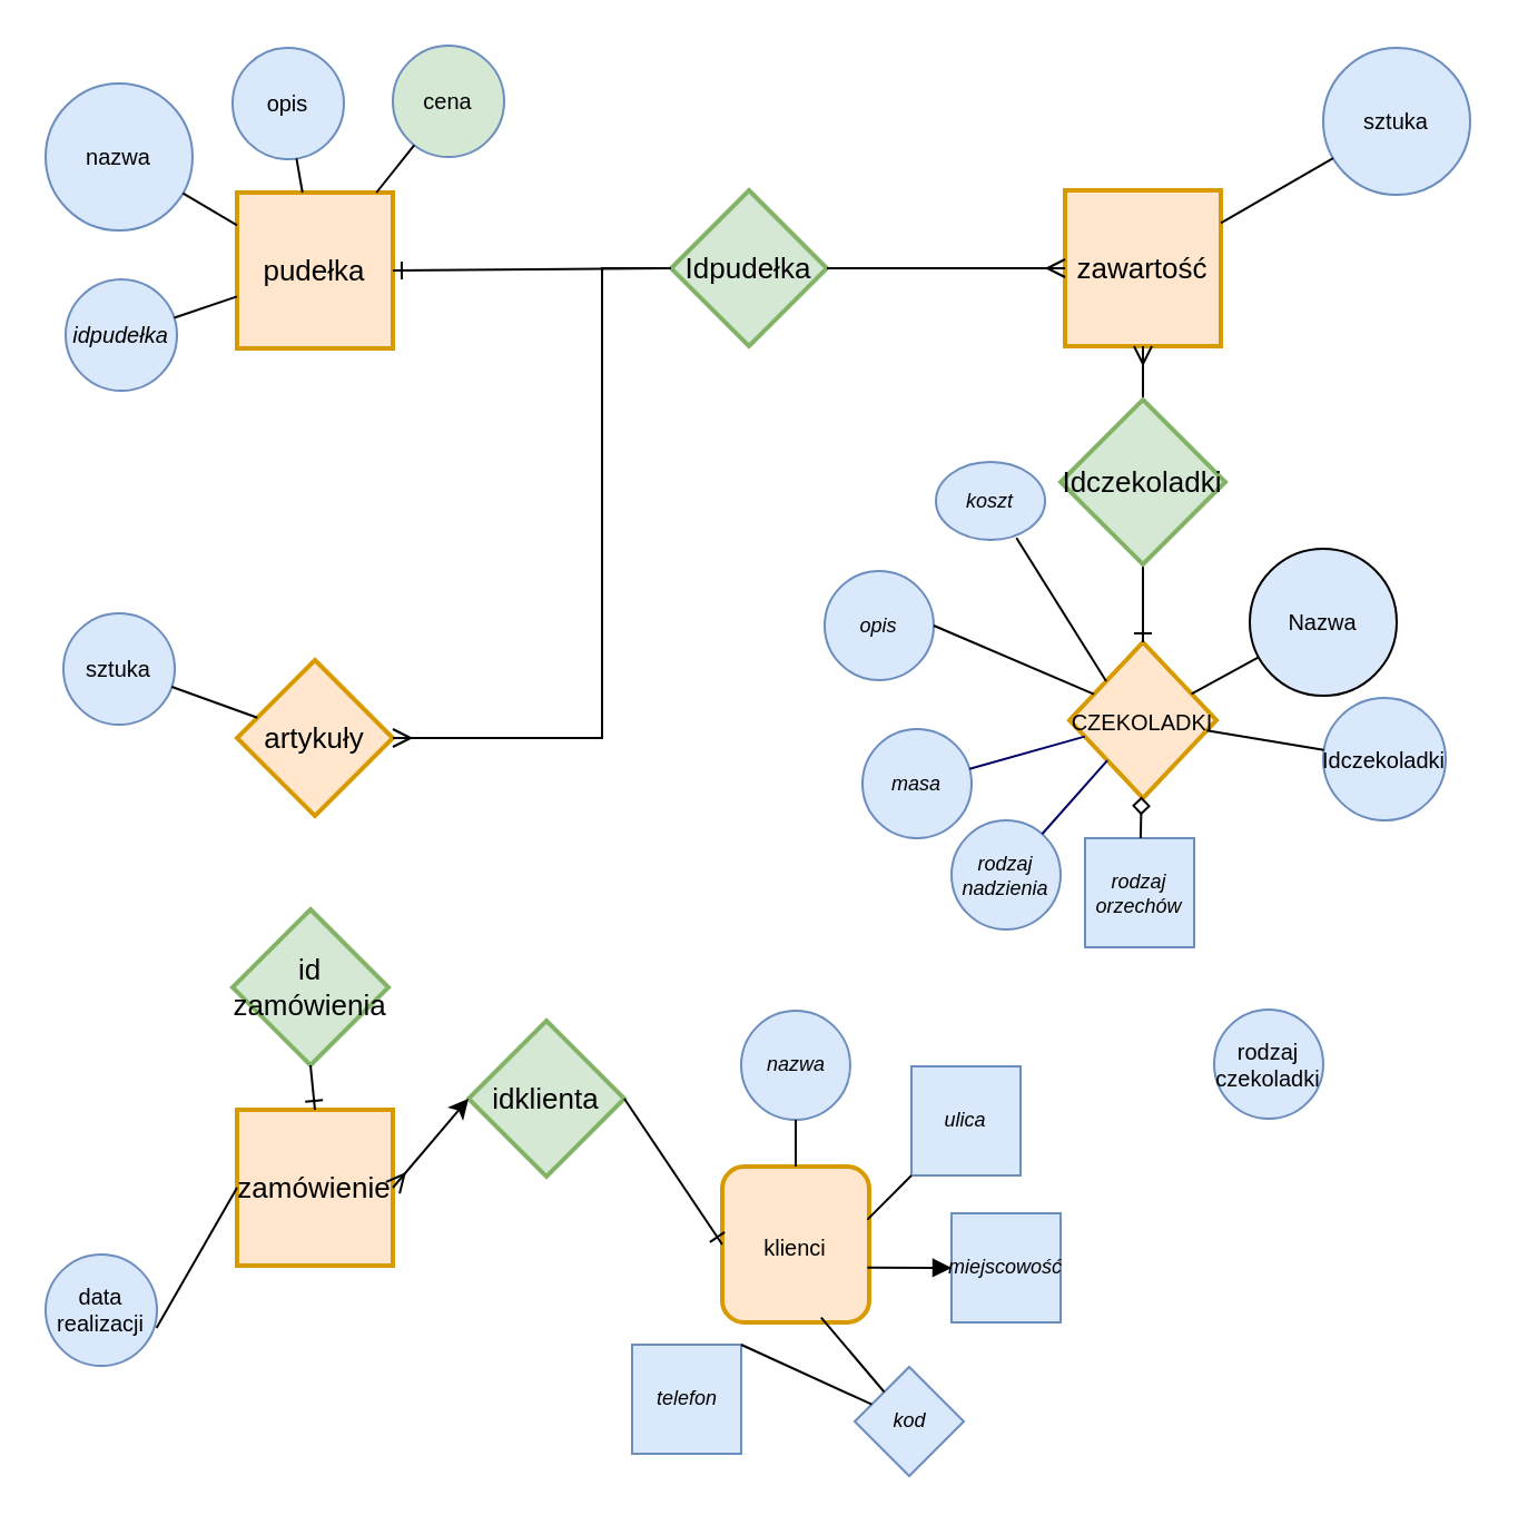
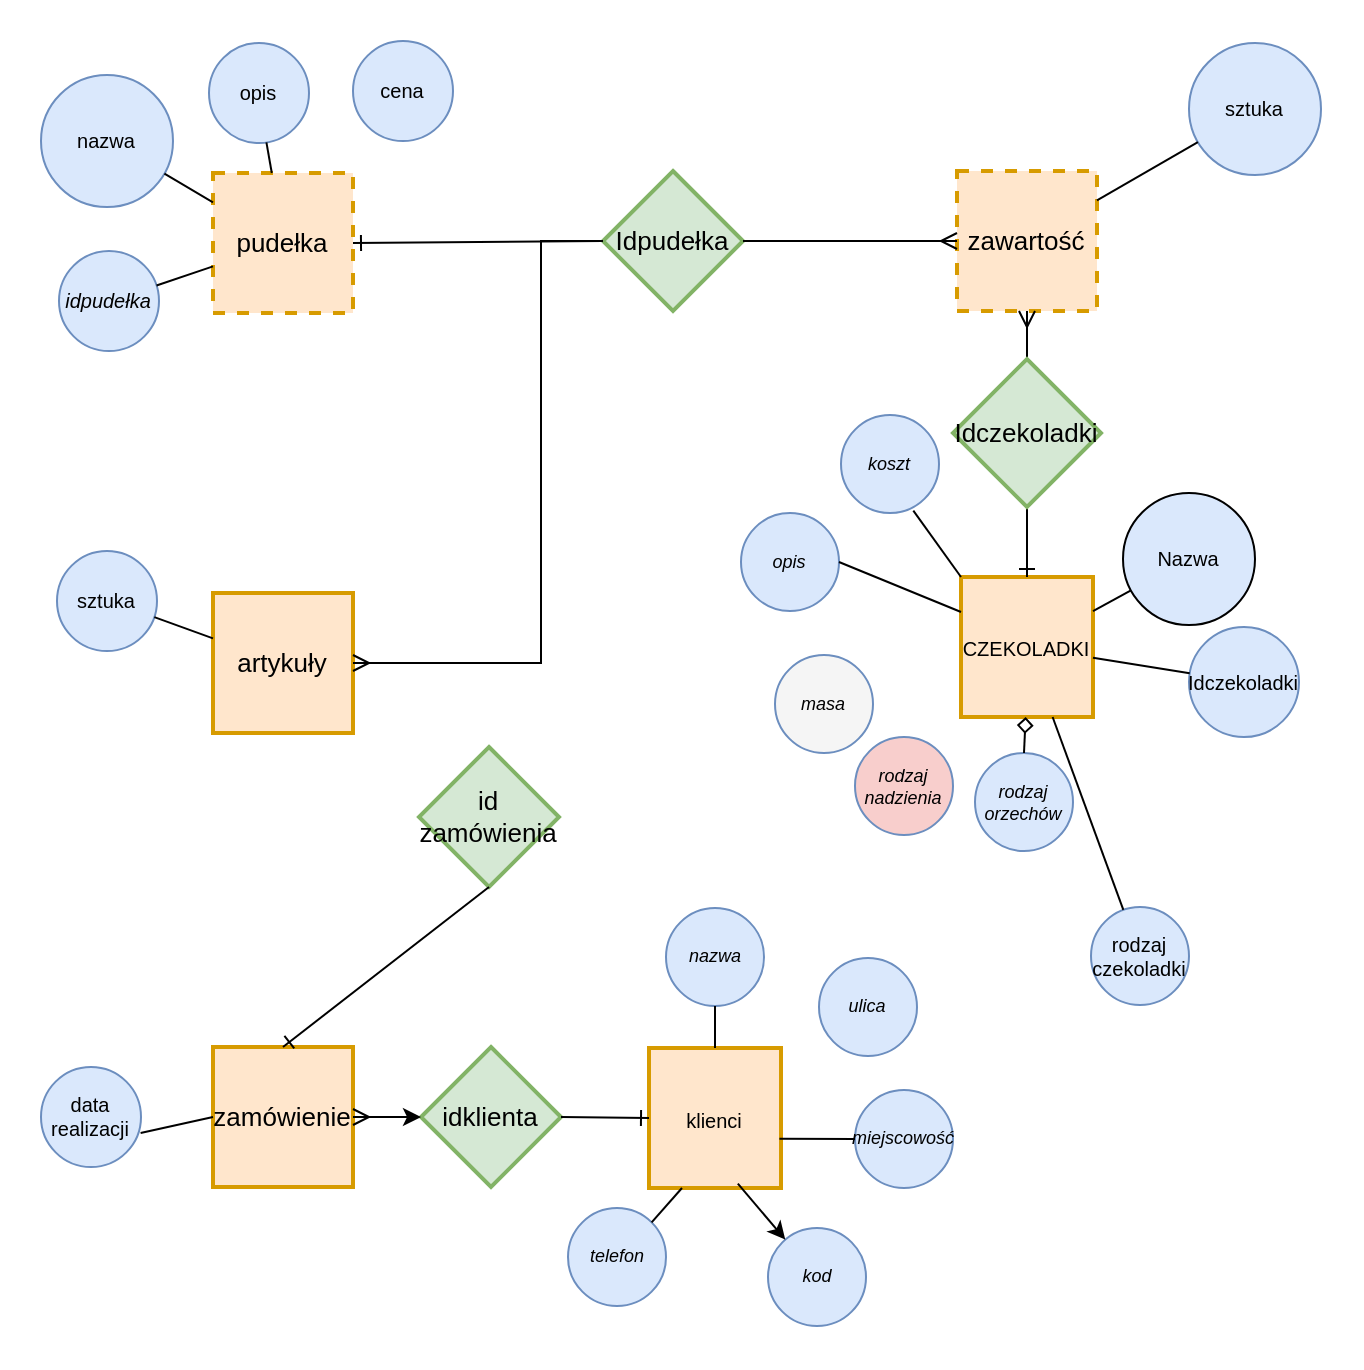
- <mxCell id="29" value="cena" style="ellipse;whiteSpace=wrap;html=1;aspect=fixed;fontSize=10;fillColor=#d5e8d4;strokeColor=#6c8ebf;" parent="1" vertex="1"><mxGeometry x="176" y="20" width="50" height="50" as="geometry" /></mxCell>
+ <mxCell id="29" value="cena" style="ellipse;whiteSpace=wrap;html=1;aspect=fixed;fontSize=10;fillColor=#dae8fc;strokeColor=#6c8ebf;" parent="1" vertex="1"><mxGeometry x="176" y="20" width="50" height="50" as="geometry" /></mxCell>
- <mxCell id="30" style="rounded=0;html=1;startArrow=none;startFill=0;endArrow=none;endFill=0;jettySize=auto;orthogonalLoop=1;fontSize=10;" parent="1" source="29" target="2" edge="1"><mxGeometry relative="1" as="geometry" /></mxCell>
- <mxCell id="6" value="zawartość" style="strokeWidth=2;whiteSpace=wrap;html=1;align=center;fontSize=13;fontFamily=Helvetica;fontColor=#000000;strokeColor=#d79b00;fillColor=#ffe6cc;" parent="1" vertex="1"><mxGeometry x="478" y="85" width="70" height="70" as="geometry" /></mxCell>
+ <mxCell id="6" value="zawartość" style="strokeWidth=2;whiteSpace=wrap;html=1;align=center;fontSize=13;fontFamily=Helvetica;fontColor=#000000;strokeColor=#d79b00;fillColor=#ffe6cc;dashed=1;" parent="1" vertex="1"><mxGeometry x="478" y="85" width="70" height="70" as="geometry" /></mxCell>
- <mxCell id="2" value="pudełka" style="strokeWidth=2;whiteSpace=wrap;html=1;align=center;fontSize=13;fontFamily=Helvetica;fontColor=#000000;strokeColor=#d79b00;fillColor=#ffe6cc;" parent="1" vertex="1"><mxGeometry x="106" y="86" width="70" height="70" as="geometry" /></mxCell>
+ <mxCell id="2" value="pudełka" style="strokeWidth=2;whiteSpace=wrap;html=1;align=center;fontSize=13;fontFamily=Helvetica;fontColor=#000000;strokeColor=#d79b00;fillColor=#ffe6cc;dashed=1;" parent="1" vertex="1"><mxGeometry x="106" y="86" width="70" height="70" as="geometry" /></mxCell>
- <mxCell id="36" value="&lt;i&gt;koszt&lt;/i&gt;" style="ellipse;whiteSpace=wrap;html=1;aspect=fixed;fontSize=9;fillColor=#dae8fc;strokeColor=#6c8ebf;" parent="1" vertex="1"><mxGeometry x="420" y="207" width="49" height="35" as="geometry" /></mxCell>
+ <mxCell id="36" value="&lt;i&gt;koszt&lt;/i&gt;" style="ellipse;whiteSpace=wrap;html=1;aspect=fixed;fontSize=9;fillColor=#dae8fc;strokeColor=#6c8ebf;" parent="1" vertex="1"><mxGeometry x="420" y="207" width="49" height="49" as="geometry" /></mxCell>
- <mxCell id="7" value="&lt;font style=&quot;font-size: 10px;&quot;&gt;CZEKOLADKI&lt;/font&gt;" style="rhombus;strokeWidth=2;whiteSpace=wrap;html=1;align=center;fontSize=13;fontFamily=Helvetica;fontColor=#000000;strokeColor=#d79b00;fillColor=#ffe6cc;" parent="1" vertex="1"><mxGeometry x="480" y="288" width="66" height="70" as="geometry" /></mxCell>
+ <mxCell id="7" value="&lt;font style=&quot;font-size: 10px;&quot;&gt;CZEKOLADKI&lt;/font&gt;" style="strokeWidth=2;whiteSpace=wrap;html=1;align=center;fontSize=13;fontFamily=Helvetica;fontColor=#000000;strokeColor=#d79b00;fillColor=#ffe6cc;" parent="1" vertex="1"><mxGeometry x="480" y="288" width="66" height="70" as="geometry" /></mxCell>
- <mxCell id="8" value="artykuły" style="rhombus;strokeWidth=2;whiteSpace=wrap;html=1;align=center;fontSize=13;fontFamily=Helvetica;fontColor=#000000;strokeColor=#d79b00;fillColor=#ffe6cc;" parent="1" vertex="1"><mxGeometry x="106" y="296" width="70" height="70" as="geometry" /></mxCell>
+ <mxCell id="8" value="artykuły" style="strokeWidth=2;whiteSpace=wrap;html=1;align=center;fontSize=13;fontFamily=Helvetica;fontColor=#000000;strokeColor=#d79b00;fillColor=#ffe6cc;" parent="1" vertex="1"><mxGeometry x="106" y="296" width="70" height="70" as="geometry" /></mxCell>
- <mxCell id="34" style="edgeStyle=none;rounded=0;html=1;startArrow=none;startFill=0;endArrow=none;endFill=0;jettySize=auto;orthogonalLoop=1;strokeColor=#000066;fontSize=13;" parent="1" source="33" target="7" edge="1"><mxGeometry relative="1" as="geometry" /></mxCell>
- <mxCell id="33" value="&lt;i&gt;masa&lt;/i&gt;" style="ellipse;whiteSpace=wrap;html=1;aspect=fixed;fontSize=9;fillColor=#dae8fc;strokeColor=#6c8ebf;" parent="1" vertex="1"><mxGeometry x="387" y="327" width="49" height="49" as="geometry" /></mxCell>
+ <mxCell id="33" value="&lt;i&gt;masa&lt;/i&gt;" style="ellipse;whiteSpace=wrap;html=1;aspect=fixed;fontSize=9;fillColor=#f5f5f5;strokeColor=#6c8ebf;" parent="1" vertex="1"><mxGeometry x="387" y="327" width="49" height="49" as="geometry" /></mxCell>
- <mxCell id="32" style="rounded=0;html=1;startArrow=none;startFill=0;endArrow=none;endFill=0;jettySize=auto;orthogonalLoop=1;strokeColor=#000066;fontSize=13;" parent="1" source="31" target="7" edge="1"><mxGeometry relative="1" as="geometry" /></mxCell>
- <mxCell id="31" value="&lt;i&gt;rodzaj nadzienia&lt;/i&gt;" style="ellipse;whiteSpace=wrap;html=1;aspect=fixed;fontSize=9;fillColor=#dae8fc;strokeColor=#6c8ebf;" parent="1" vertex="1"><mxGeometry x="427" y="368" width="49" height="49" as="geometry" /></mxCell>
+ <mxCell id="31" value="&lt;i&gt;rodzaj nadzienia&lt;/i&gt;" style="ellipse;whiteSpace=wrap;html=1;aspect=fixed;fontSize=9;fillColor=#f8cecc;strokeColor=#6c8ebf;" parent="1" vertex="1"><mxGeometry x="427" y="368" width="49" height="49" as="geometry" /></mxCell>
- <mxCell id="24" value="&lt;i&gt;rodzaj orzechów&lt;/i&gt;" style="whiteSpace=wrap;html=1;aspect=fixed;fontSize=9;fillColor=#dae8fc;strokeColor=#6c8ebf;rounded=0;" parent="1" vertex="1"><mxGeometry x="487" y="376" width="49" height="49" as="geometry" /></mxCell>
+ <mxCell id="24" value="&lt;i&gt;rodzaj orzechów&lt;/i&gt;" style="ellipse;whiteSpace=wrap;html=1;aspect=fixed;fontSize=9;fillColor=#dae8fc;strokeColor=#6c8ebf;" parent="1" vertex="1"><mxGeometry x="487" y="376" width="49" height="49" as="geometry" /></mxCell>
+ <mxCell id="27" style="edgeStyle=none;rounded=0;html=1;startArrow=none;startFill=0;endArrow=none;endFill=0;jettySize=auto;orthogonalLoop=1;fontSize=10;" parent="1" source="23" target="7" edge="1"><mxGeometry relative="1" as="geometry" /></mxCell>
- <mxCell id="40" value="id zamówienia" style="shape=rhombus;strokeWidth=2;fontSize=13;perimeter=rhombusPerimeter;whiteSpace=wrap;html=1;align=center;fillColor=#d5e8d4;strokeColor=#82b366;" parent="1" vertex="1"><mxGeometry x="104" y="408" width="70" height="70" as="geometry" /></mxCell>
+ <mxCell id="40" value="id zamówienia" style="shape=rhombus;strokeWidth=2;fontSize=13;perimeter=rhombusPerimeter;whiteSpace=wrap;html=1;align=center;fillColor=#d5e8d4;strokeColor=#82b366;" parent="1" vertex="1"><mxGeometry x="209" y="373" width="70" height="70" as="geometry" /></mxCell>
- <mxCell id="44" value="idklienta" style="shape=rhombus;strokeWidth=2;fontSize=13;perimeter=rhombusPerimeter;whiteSpace=wrap;html=1;align=center;fillColor=#d5e8d4;strokeColor=#82b366;" parent="1" vertex="1"><mxGeometry x="210" y="458" width="70" height="70" as="geometry" /></mxCell>
+ <mxCell id="44" value="idklienta" style="shape=rhombus;strokeWidth=2;fontSize=13;perimeter=rhombusPerimeter;whiteSpace=wrap;html=1;align=center;fillColor=#d5e8d4;strokeColor=#82b366;" parent="1" vertex="1"><mxGeometry x="210" y="523" width="70" height="70" as="geometry" /></mxCell>
- <mxCell id="48" value="&lt;i&gt;ulica&lt;/i&gt;" style="whiteSpace=wrap;html=1;aspect=fixed;fontSize=9;fillColor=#dae8fc;strokeColor=#6c8ebf;rounded=0;" parent="1" vertex="1"><mxGeometry x="409" y="478.5" width="49" height="49" as="geometry" /></mxCell>
+ <mxCell id="48" value="&lt;i&gt;ulica&lt;/i&gt;" style="ellipse;whiteSpace=wrap;html=1;aspect=fixed;fontSize=9;fillColor=#dae8fc;strokeColor=#6c8ebf;" parent="1" vertex="1"><mxGeometry x="409" y="478.5" width="49" height="49" as="geometry" /></mxCell>
- <mxCell id="41" value="zamówienie" style="strokeWidth=2;whiteSpace=wrap;html=1;align=center;fontSize=13;fontFamily=Helvetica;fontColor=#000000;strokeColor=#d79b00;fillColor=#ffe6cc;" parent="1" vertex="1"><mxGeometry x="106" y="498" width="70" height="70" as="geometry" /></mxCell>
+ <mxCell id="41" value="zamówienie" style="strokeWidth=2;whiteSpace=wrap;html=1;align=center;fontSize=13;fontFamily=Helvetica;fontColor=#000000;strokeColor=#d79b00;fillColor=#ffe6cc;" parent="1" vertex="1"><mxGeometry x="106" y="523" width="70" height="70" as="geometry" /></mxCell>
- <mxCell id="54" value="" style="endArrow=none;html=1;rounded=0;exitX=0;exitY=1;exitDx=0;exitDy=0;entryX=0.988;entryY=0.34;entryDx=0;entryDy=0;entryPerimeter=0;" parent="1" source="48" target="46" edge="1"><mxGeometry width="50" height="50" relative="1" as="geometry"><mxPoint x="252" y="578.5" as="sourcePoint" /><mxPoint x="344" y="578.5" as="targetPoint" /></mxGeometry></mxCell>
- <mxCell id="46" value="&lt;font style=&quot;font-size: 10px;&quot;&gt;klienci&lt;/font&gt;" style="strokeWidth=2;whiteSpace=wrap;html=1;align=center;fontSize=13;fontFamily=Helvetica;fontColor=#000000;strokeColor=#d79b00;fillColor=#ffe6cc;rounded=1;" parent="1" vertex="1"><mxGeometry x="324" y="523.5" width="66" height="70" as="geometry" /></mxCell>
+ <mxCell id="46" value="&lt;font style=&quot;font-size: 10px;&quot;&gt;klienci&lt;/font&gt;" style="strokeWidth=2;whiteSpace=wrap;html=1;align=center;fontSize=13;fontFamily=Helvetica;fontColor=#000000;strokeColor=#d79b00;fillColor=#ffe6cc;" parent="1" vertex="1"><mxGeometry x="324" y="523.5" width="66" height="70" as="geometry" /></mxCell>
- <mxCell id="55" value="" style="endArrow=block;html=1;rounded=0;exitX=0.988;exitY=0.649;exitDx=0;exitDy=0;entryX=0;entryY=0.5;entryDx=0;entryDy=0;exitPerimeter=0;" parent="1" source="46" target="49" edge="1"><mxGeometry width="50" height="50" relative="1" as="geometry"><mxPoint x="262" y="588.5" as="sourcePoint" /><mxPoint x="354" y="588.5" as="targetPoint" /></mxGeometry></mxCell>
+ <mxCell id="55" value="" style="endArrow=none;html=1;rounded=0;exitX=0.988;exitY=0.649;exitDx=0;exitDy=0;entryX=0;entryY=0.5;entryDx=0;entryDy=0;exitPerimeter=0;" parent="1" source="46" target="49" edge="1"><mxGeometry width="50" height="50" relative="1" as="geometry"><mxPoint x="262" y="588.5" as="sourcePoint" /><mxPoint x="354" y="588.5" as="targetPoint" /></mxGeometry></mxCell>
- <mxCell id="49" value="&lt;i&gt;miejscowość&lt;/i&gt;" style="whiteSpace=wrap;html=1;aspect=fixed;fontSize=9;fillColor=#dae8fc;strokeColor=#6c8ebf;rounded=0;" parent="1" vertex="1"><mxGeometry x="427" y="544.5" width="49" height="49" as="geometry" /></mxCell>
+ <mxCell id="49" value="&lt;i&gt;miejscowość&lt;/i&gt;" style="ellipse;whiteSpace=wrap;html=1;aspect=fixed;fontSize=9;fillColor=#dae8fc;strokeColor=#6c8ebf;" parent="1" vertex="1"><mxGeometry x="427" y="544.5" width="49" height="49" as="geometry" /></mxCell>
- <mxCell id="42" value="data realizacji" style="ellipse;whiteSpace=wrap;html=1;aspect=fixed;fontSize=10;fillColor=#dae8fc;strokeColor=#6c8ebf;" parent="1" vertex="1"><mxGeometry x="20" y="563" width="50" height="50" as="geometry" /></mxCell>
+ <mxCell id="42" value="data realizacji" style="ellipse;whiteSpace=wrap;html=1;aspect=fixed;fontSize=10;fillColor=#dae8fc;strokeColor=#6c8ebf;" parent="1" vertex="1"><mxGeometry x="20" y="533" width="50" height="50" as="geometry" /></mxCell>
- <mxCell id="57" value="" style="endArrow=none;html=1;rounded=0;exitX=1;exitY=0;exitDx=0;exitDy=0;" parent="1" source="51" target="50" edge="1"><mxGeometry width="50" height="50" relative="1" as="geometry"><mxPoint x="282" y="608.5" as="sourcePoint" /><mxPoint x="374" y="608.5" as="targetPoint" /></mxGeometry></mxCell>
+ <mxCell id="57" value="" style="endArrow=none;html=1;rounded=0;exitX=1;exitY=0;exitDx=0;exitDy=0;entryX=0.25;entryY=1;entryDx=0;entryDy=0;" parent="1" source="51" target="46" edge="1"><mxGeometry width="50" height="50" relative="1" as="geometry"><mxPoint x="282" y="608.5" as="sourcePoint" /><mxPoint x="374" y="608.5" as="targetPoint" /></mxGeometry></mxCell>
- <mxCell id="56" value="" style="endArrow=none;html=1;rounded=0;exitX=0.673;exitY=0.969;exitDx=0;exitDy=0;exitPerimeter=0;" parent="1" source="46" target="50" edge="1"><mxGeometry width="50" height="50" relative="1" as="geometry"><mxPoint x="272" y="598.5" as="sourcePoint" /><mxPoint x="364" y="598.5" as="targetPoint" /></mxGeometry></mxCell>
+ <mxCell id="56" value="" style="endArrow=classic;html=1;rounded=0;exitX=0.673;exitY=0.969;exitDx=0;exitDy=0;exitPerimeter=0;" parent="1" source="46" target="50" edge="1"><mxGeometry width="50" height="50" relative="1" as="geometry"><mxPoint x="272" y="598.5" as="sourcePoint" /><mxPoint x="364" y="598.5" as="targetPoint" /></mxGeometry></mxCell>
- <mxCell id="51" value="&lt;i&gt;telefon&lt;/i&gt;" style="whiteSpace=wrap;html=1;aspect=fixed;fontSize=9;fillColor=#dae8fc;strokeColor=#6c8ebf;rounded=0;" parent="1" vertex="1"><mxGeometry x="283.5" y="603.5" width="49" height="49" as="geometry" /></mxCell>
+ <mxCell id="51" value="&lt;i&gt;telefon&lt;/i&gt;" style="ellipse;whiteSpace=wrap;html=1;aspect=fixed;fontSize=9;fillColor=#dae8fc;strokeColor=#6c8ebf;" parent="1" vertex="1"><mxGeometry x="283.5" y="603.5" width="49" height="49" as="geometry" /></mxCell>
- <mxCell id="50" value="&lt;i&gt;kod&lt;/i&gt;" style="rhombus;whiteSpace=wrap;html=1;aspect=fixed;fontSize=9;fillColor=#dae8fc;strokeColor=#6c8ebf;" parent="1" vertex="1"><mxGeometry x="383.5" y="613.5" width="49" height="49" as="geometry" /></mxCell>
+ <mxCell id="50" value="&lt;i&gt;kod&lt;/i&gt;" style="ellipse;whiteSpace=wrap;html=1;aspect=fixed;fontSize=9;fillColor=#dae8fc;strokeColor=#6c8ebf;" parent="1" vertex="1"><mxGeometry x="383.5" y="613.5" width="49" height="49" as="geometry" /></mxCell>
